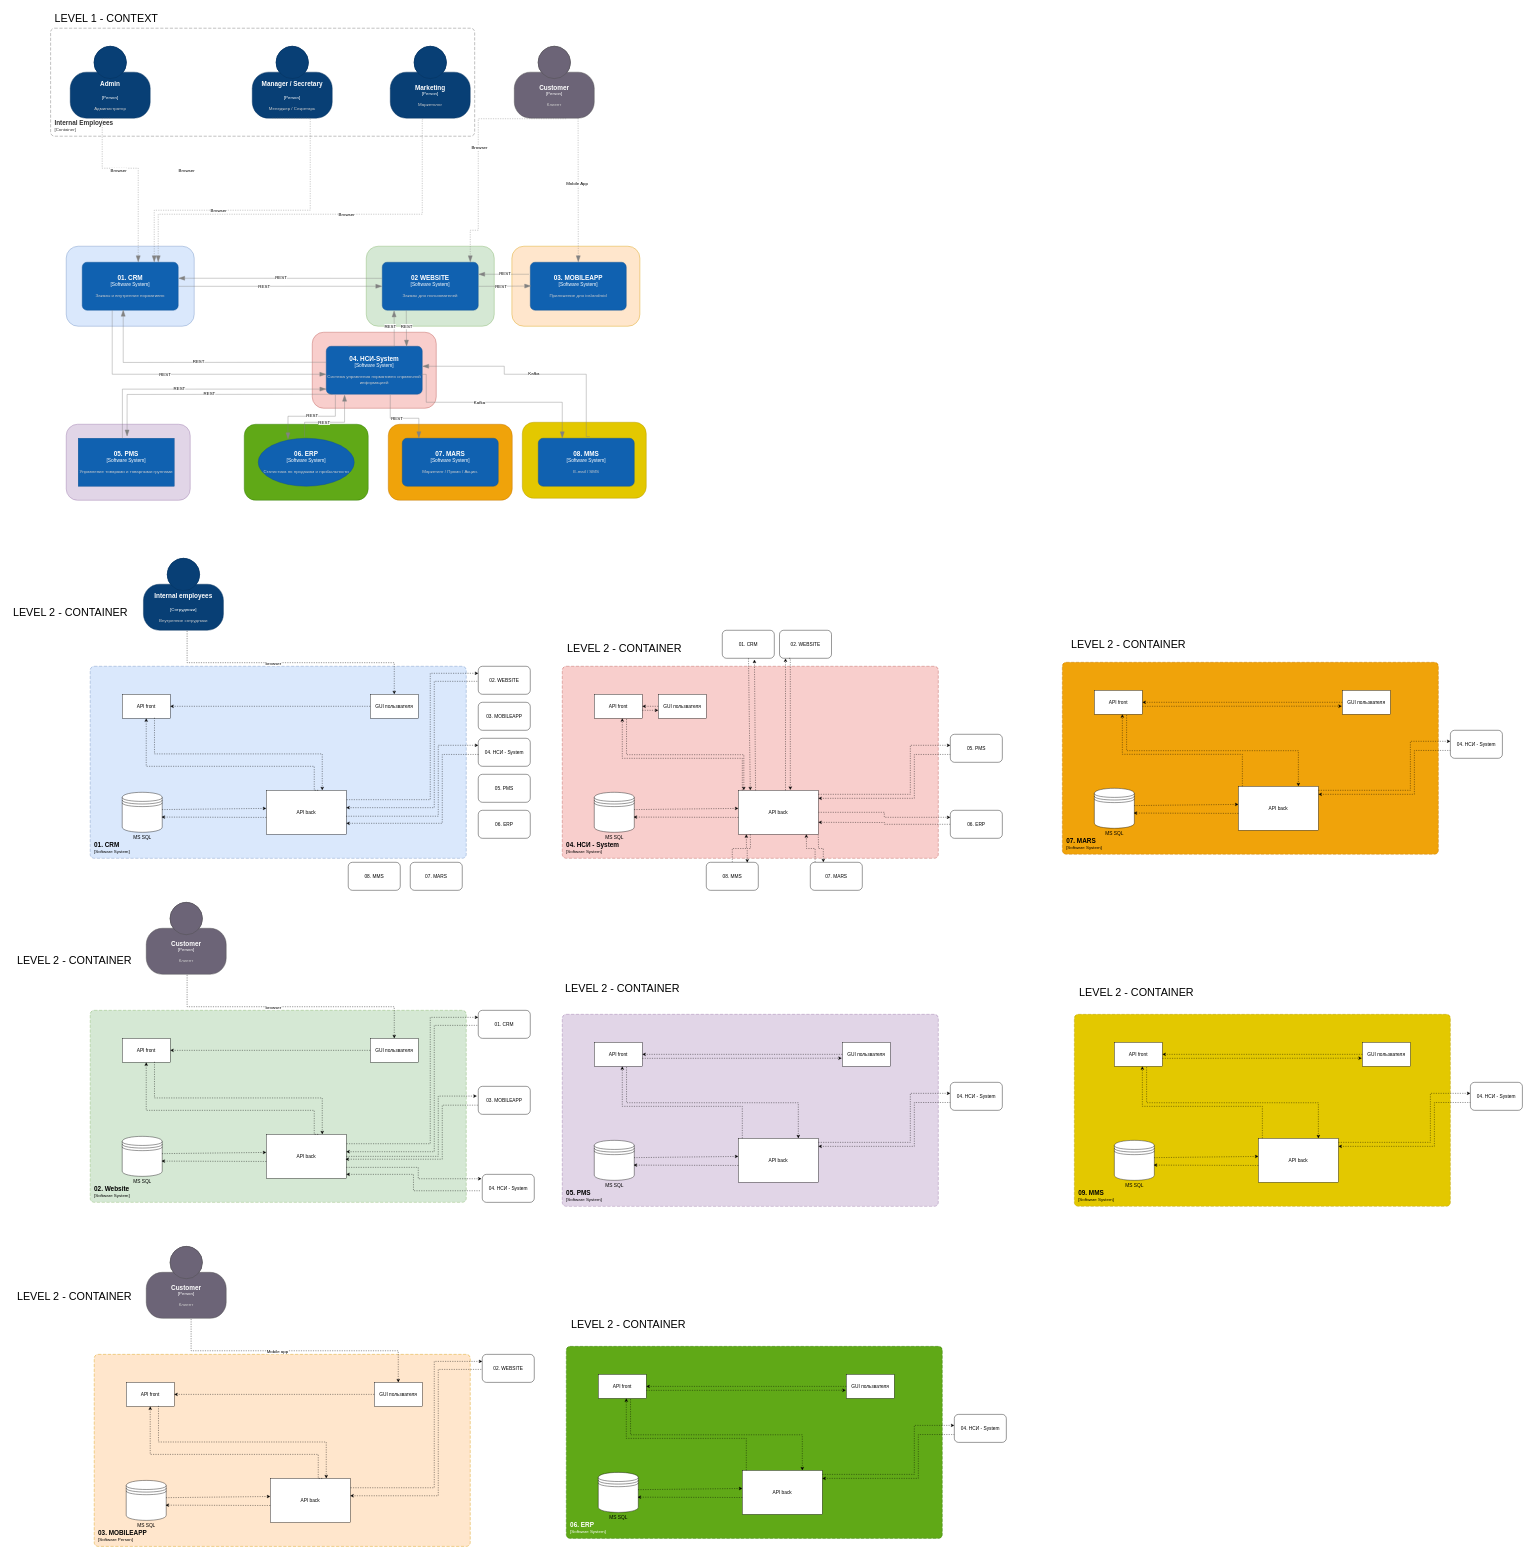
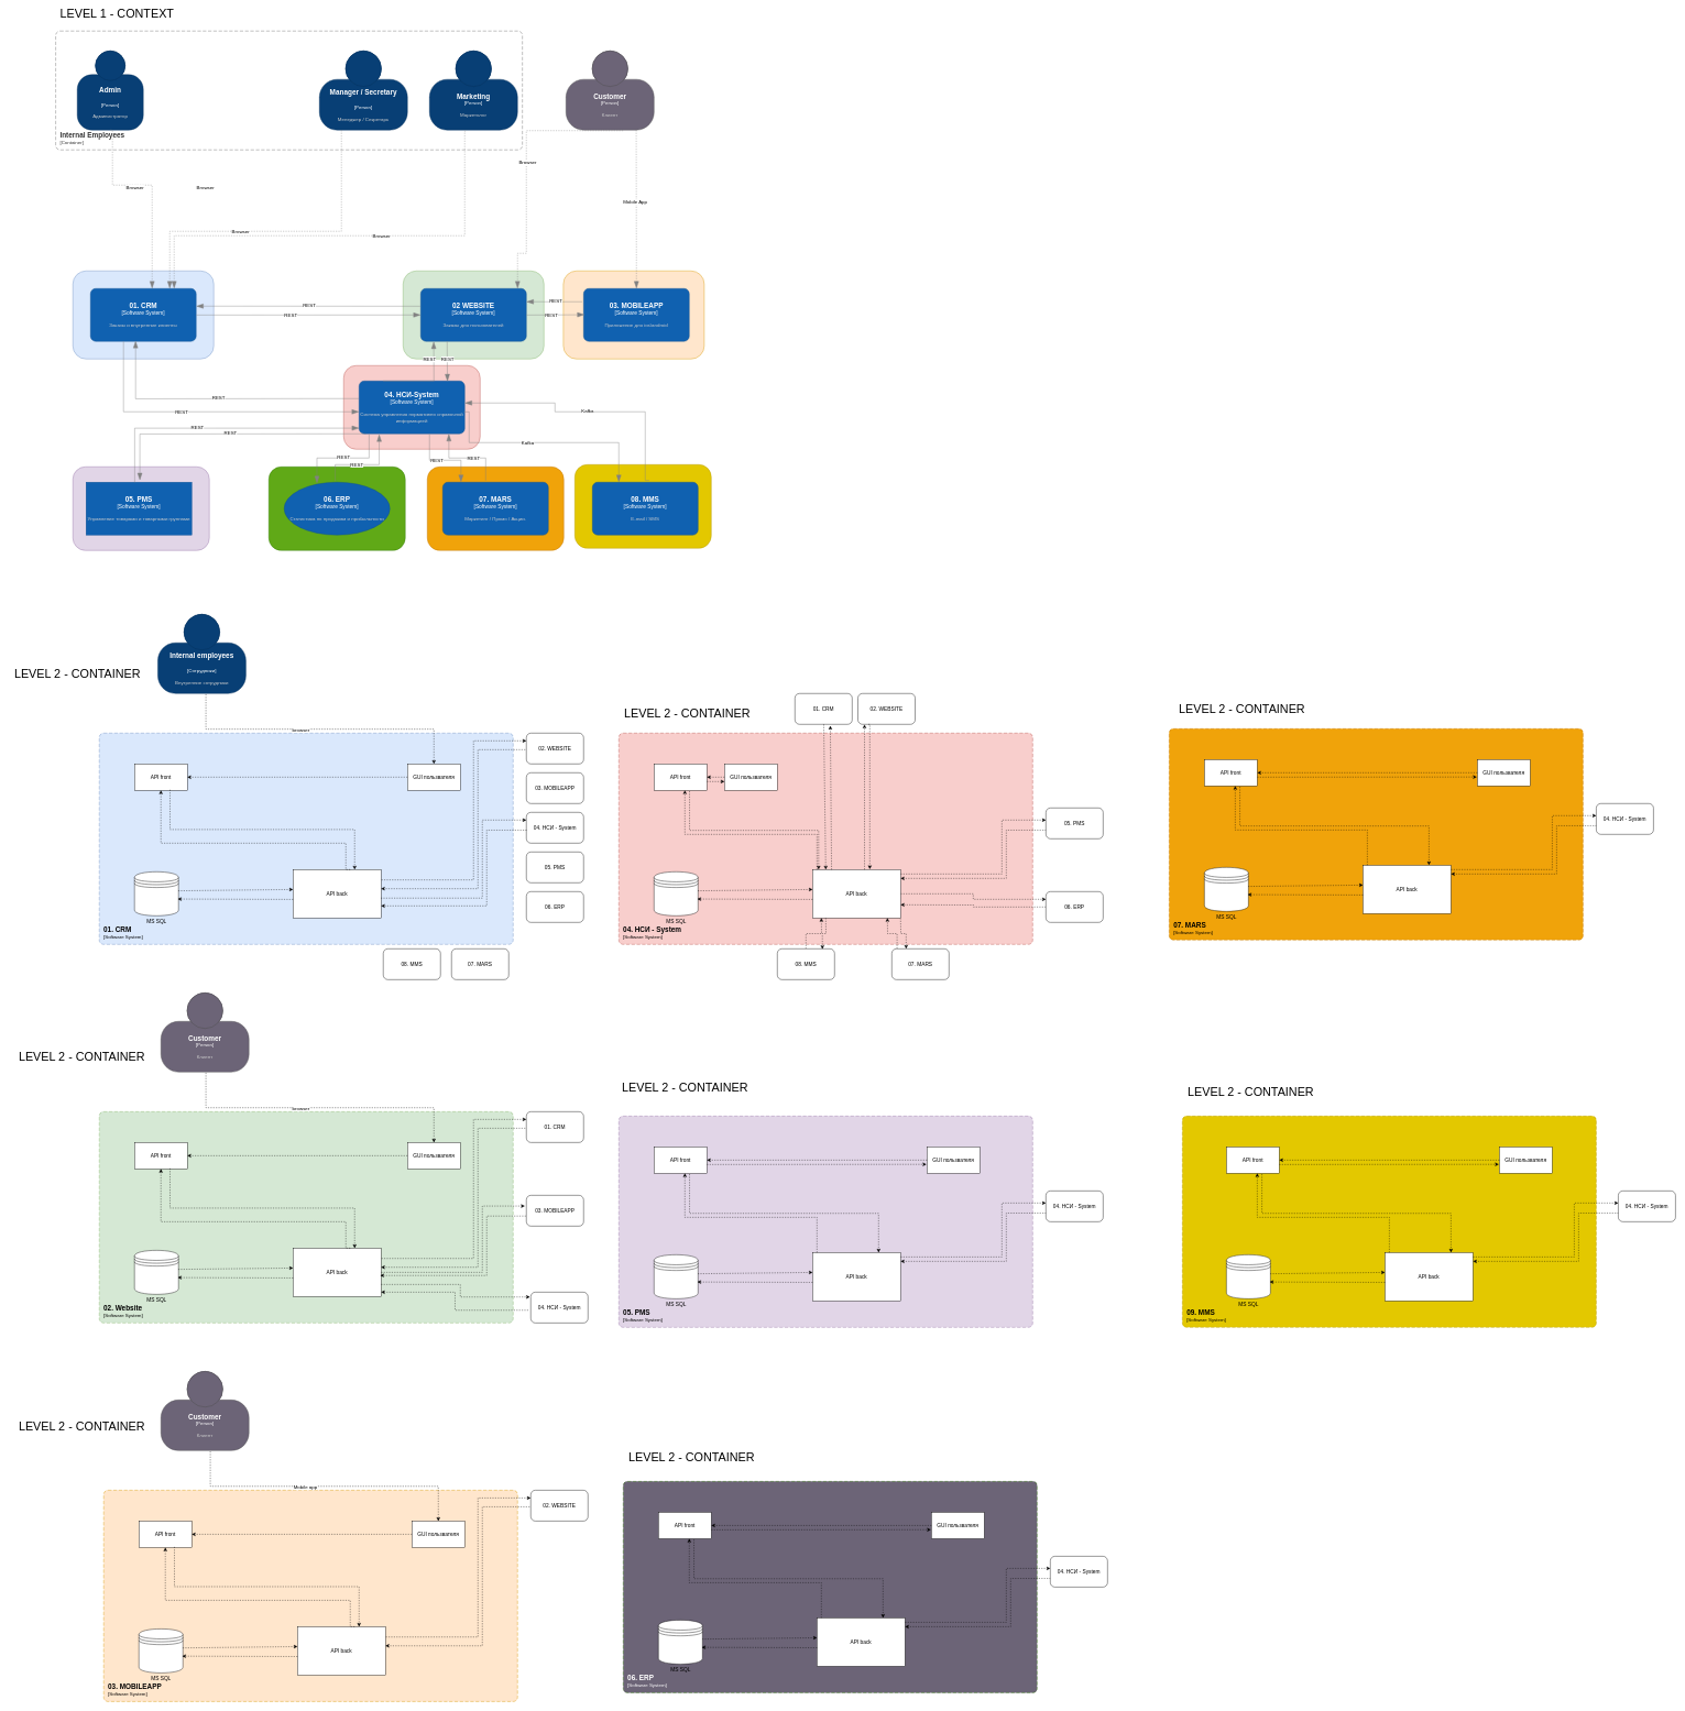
- <mxCell id="65" value="LEVEL 1 - CONTEXT" style="text;html=1;align=center;verticalAlign=middle;resizable=0;points=[];autosize=1;strokeColor=none;fillColor=none;fontSize=27;" vertex="1" parent="1"><mxGeometry x="125" y="20" width="280" height="50" as="geometry" /></mxCell>
+ <mxCell id="65" value="LEVEL 1 - CONTEXT" style="text;html=1;align=center;verticalAlign=middle;resizable=0;points=[];autosize=1;strokeColor=none;fillColor=none;fontSize=27;" vertex="1" parent="1"><mxGeometry x="125" y="5" width="280" height="50" as="geometry" /></mxCell>
- <mxCell id="10" value="&lt;font style=&quot;font-size: 16px&quot;&gt;&lt;b&gt;Admin&#10;&#10;&lt;/b&gt;&lt;/font&gt;&lt;div&gt;[Person]&lt;/div&gt;&lt;br&gt;&lt;div&gt;&lt;font style=&quot;font-size: 11px&quot;&gt;&lt;font color=&quot;#cccccc&quot;&gt;Администратор&lt;/font&gt;&lt;/div&gt;" style="html=1;fontSize=11;dashed=0;whiteSpace=wrap;fillColor=#083F75;strokeColor=#06315C;fontColor=#ffffff;shape=mxgraph.c4.person2;align=center;metaEdit=1;points=[[0.5,0,0],[1,0.5,0],[1,0.75,0],[0.75,1,0],[0.5,1,0],[0.25,1,0],[0,0.75,0],[0,0.5,0]];resizable=0;" parent="1" vertex="1"><mxGeometry x="175" y="115" width="200" height="180" as="geometry" /></mxCell>
+ <mxCell id="10" value="&lt;font style=&quot;font-size: 16px&quot;&gt;&lt;b&gt;Admin&#10;&#10;&lt;/b&gt;&lt;/font&gt;&lt;div&gt;[Person]&lt;/div&gt;&lt;br&gt;&lt;div&gt;&lt;font style=&quot;font-size: 11px&quot;&gt;&lt;font color=&quot;#cccccc&quot;&gt;Администратор&lt;/font&gt;&lt;/div&gt;" style="html=1;fontSize=11;dashed=0;whiteSpace=wrap;fillColor=#083F75;strokeColor=#06315C;fontColor=#ffffff;shape=mxgraph.c4.person2;align=center;metaEdit=1;points=[[0.5,0,0],[1,0.5,0],[1,0.75,0],[0.75,1,0],[0.5,1,0],[0.25,1,0],[0,0.75,0],[0,0.5,0]];resizable=0;" parent="1" vertex="1"><mxGeometry x="175" y="115" width="150" height="180" as="geometry" /></mxCell>
- <mxCell id="11" value="&lt;font style=&quot;font-size: 16px&quot;&gt;&lt;b&gt;Manager / Secretary&#10;&#10;&lt;/b&gt;&lt;/font&gt;&lt;div&gt;[Person]&lt;/div&gt;&lt;br&gt;&lt;div&gt;&lt;font style=&quot;font-size: 11px&quot;&gt;&lt;font color=&quot;#cccccc&quot;&gt;Менеджер / Секретарь&lt;/font&gt;&lt;/div&gt;" style="html=1;fontSize=11;dashed=0;whiteSpace=wrap;fillColor=#083F75;strokeColor=#06315C;fontColor=#ffffff;shape=mxgraph.c4.person2;align=center;metaEdit=1;points=[[0.5,0,0],[1,0.5,0],[1,0.75,0],[0.75,1,0],[0.5,1,0],[0.25,1,0],[0,0.75,0],[0,0.5,0]];resizable=0;" parent="1" vertex="1"><mxGeometry x="630" y="115" width="200" height="180" as="geometry" /></mxCell>
+ <mxCell id="11" value="&lt;font style=&quot;font-size: 16px&quot;&gt;&lt;b&gt;Manager / Secretary&#10;&#10;&lt;/b&gt;&lt;/font&gt;&lt;div&gt;[Person]&lt;/div&gt;&lt;br&gt;&lt;div&gt;&lt;font style=&quot;font-size: 11px&quot;&gt;&lt;font color=&quot;#cccccc&quot;&gt;Менеджер / Секретарь&lt;/font&gt;&lt;/div&gt;" style="html=1;fontSize=11;dashed=0;whiteSpace=wrap;fillColor=#083F75;strokeColor=#06315C;fontColor=#ffffff;shape=mxgraph.c4.person2;align=center;metaEdit=1;points=[[0.5,0,0],[1,0.5,0],[1,0.75,0],[0.75,1,0],[0.5,1,0],[0.25,1,0],[0,0.75,0],[0,0.5,0]];resizable=0;" parent="1" vertex="1"><mxGeometry x="725" y="115" width="200" height="180" as="geometry" /></mxCell>
- <mxCell id="14" value="&lt;font style=&quot;font-size: 16px&quot;&gt;&lt;b&gt;01. CRM&lt;/b&gt;&lt;/font&gt;&lt;div&gt;[Software System]&lt;/div&gt;&lt;br&gt;&lt;div&gt;&lt;font style=&quot;font-size: 11px&quot;&gt;&lt;font color=&quot;#cccccc&quot;&gt;Заказы и внутренние нормативно&lt;/font&gt;&lt;/div&gt;" style="rounded=1;whiteSpace=wrap;html=1;labelBackgroundColor=none;fillColor=#1061B0;fontColor=#ffffff;align=center;arcSize=10;strokeColor=#0D5091;metaEdit=1;resizable=0;points=[[0.25,0,0],[0.5,0,0],[0.75,0,0],[1,0.25,0],[1,0.5,0],[1,0.75,0],[0.75,1,0],[0.5,1,0],[0.25,1,0],[0,0.75,0],[0,0.5,0],[0,0.25,0]];" parent="1" vertex="1"><mxGeometry x="205" y="655" width="240" height="120" as="geometry" /></mxCell>
+ <mxCell id="14" value="&lt;font style=&quot;font-size: 16px&quot;&gt;&lt;b&gt;01. CRM&lt;/b&gt;&lt;/font&gt;&lt;div&gt;[Software System]&lt;/div&gt;&lt;br&gt;&lt;div&gt;&lt;font style=&quot;font-size: 11px&quot;&gt;&lt;font color=&quot;#cccccc&quot;&gt;Заказы и внутренние клиенты&lt;/font&gt;&lt;/div&gt;" style="rounded=1;whiteSpace=wrap;html=1;labelBackgroundColor=none;fillColor=#1061B0;fontColor=#ffffff;align=center;arcSize=10;strokeColor=#0D5091;metaEdit=1;resizable=0;points=[[0.25,0,0],[0.5,0,0],[0.75,0,0],[1,0.25,0],[1,0.5,0],[1,0.75,0],[0.75,1,0],[0.5,1,0],[0.25,1,0],[0,0.75,0],[0,0.5,0],[0,0.25,0]];" parent="1" vertex="1"><mxGeometry x="205" y="655" width="240" height="120" as="geometry" /></mxCell>
+ <mxCell id="61" value="" style="endArrow=blockThin;html=1;fontSize=10;fontColor=#404040;strokeWidth=1;endFill=1;strokeColor=#828282;elbow=vertical;metaEdit=1;endSize=14;startSize=14;jumpStyle=arc;jumpSize=16;rounded=0;edgeStyle=orthogonalEdgeStyle;entryX=0.85;entryY=1.003;entryDx=0;entryDy=0;entryPerimeter=0;exitX=0.407;exitY=-0.028;exitDx=0;exitDy=0;exitPerimeter=0;" edge="1" parent="1" source="20" target="16"><mxGeometry width="240" relative="1" as="geometry"><mxPoint x="1065" y="1075.92" as="sourcePoint" /><mxPoint x="1197.16" y="1075" as="targetPoint" /></mxGeometry></mxCell>
+ <mxCell id="62" value="REST" style="edgeLabel;html=1;align=center;verticalAlign=middle;resizable=0;points=[];" vertex="1" connectable="0" parent="61"><mxGeometry x="-0.162" y="1" relative="1" as="geometry"><mxPoint as="offset" /></mxGeometry></mxCell>
- <mxCell id="172" value="&lt;font style=&quot;font-size: 16px&quot;&gt;&lt;b&gt;&lt;div style=&quot;text-align: left&quot;&gt;06. ERP&lt;/div&gt;&lt;/b&gt;&lt;/font&gt;&lt;div style=&quot;text-align: left&quot;&gt;[Software System]&lt;/div&gt;" style="rounded=1;fontSize=11;whiteSpace=wrap;html=1;dashed=1;arcSize=20;fillColor=#60a917;strokeColor=#2D7600;labelBackgroundColor=none;align=left;verticalAlign=bottom;labelBorderColor=none;spacingTop=0;spacing=10;dashPattern=8 4;metaEdit=1;rotatable=0;perimeter=rectanglePerimeter;noLabel=0;labelPadding=0;allowArrows=0;connectable=0;expand=0;recursiveResize=0;editable=1;pointerEvents=0;absoluteArcSize=1;points=[[0.25,0,0],[0.5,0,0],[0.75,0,0],[1,0.25,0],[1,0.5,0],[1,0.75,0],[0.75,1,0],[0.5,1,0],[0.25,1,0],[0,0.75,0],[0,0.5,0],[0,0.25,0]];fontColor=#ffffff;" vertex="1" parent="1"><mxGeometry x="1415" y="3365" width="940" height="480" as="geometry" /></mxCell>
+ <mxCell id="172" value="&lt;font style=&quot;font-size: 16px&quot;&gt;&lt;b&gt;&lt;div style=&quot;text-align: left&quot;&gt;06. ERP&lt;/div&gt;&lt;/b&gt;&lt;/font&gt;&lt;div style=&quot;text-align: left&quot;&gt;[Software System]&lt;/div&gt;" style="rounded=1;fontSize=11;whiteSpace=wrap;html=1;dashed=1;arcSize=20;fillColor=#6c6477;strokeColor=#2D7600;labelBackgroundColor=none;align=left;verticalAlign=bottom;labelBorderColor=none;spacingTop=0;spacing=10;dashPattern=8 4;metaEdit=1;rotatable=0;perimeter=rectanglePerimeter;noLabel=0;labelPadding=0;allowArrows=0;connectable=0;expand=0;recursiveResize=0;editable=1;pointerEvents=0;absoluteArcSize=1;points=[[0.25,0,0],[0.5,0,0],[0.75,0,0],[1,0.25,0],[1,0.5,0],[1,0.75,0],[0.75,1,0],[0.5,1,0],[0.25,1,0],[0,0.75,0],[0,0.5,0],[0,0.25,0]];fontColor=#ffffff;" vertex="1" parent="1"><mxGeometry x="1415" y="3365" width="940" height="480" as="geometry" /></mxCell>
- <mxCell id="113" value="&lt;font style=&quot;font-size: 16px&quot;&gt;&lt;b&gt;&lt;div style=&quot;text-align: left&quot;&gt;03. MOBILEAPP&lt;/div&gt;&lt;/b&gt;&lt;/font&gt;&lt;div style=&quot;text-align: left&quot;&gt;[Software Person]&lt;/div&gt;" style="rounded=1;fontSize=11;whiteSpace=wrap;html=1;dashed=1;arcSize=20;fillColor=#ffe6cc;strokeColor=#d79b00;labelBackgroundColor=none;align=left;verticalAlign=bottom;labelBorderColor=none;spacingTop=0;spacing=10;dashPattern=8 4;metaEdit=1;rotatable=0;perimeter=rectanglePerimeter;noLabel=0;labelPadding=0;allowArrows=0;connectable=0;expand=0;recursiveResize=0;editable=1;pointerEvents=0;absoluteArcSize=1;points=[[0.25,0,0],[0.5,0,0],[0.75,0,0],[1,0.25,0],[1,0.5,0],[1,0.75,0],[0.75,1,0],[0.5,1,0],[0.25,1,0],[0,0.75,0],[0,0.5,0],[0,0.25,0]];" vertex="1" parent="1"><mxGeometry x="235" y="3385" width="940" height="480" as="geometry" /></mxCell>
+ <mxCell id="113" value="&lt;font style=&quot;font-size: 16px&quot;&gt;&lt;b&gt;&lt;div style=&quot;text-align: left&quot;&gt;03. MOBILEAPP&lt;/div&gt;&lt;/b&gt;&lt;/font&gt;&lt;div style=&quot;text-align: left&quot;&gt;[Software System]&lt;/div&gt;" style="rounded=1;fontSize=11;whiteSpace=wrap;html=1;dashed=1;arcSize=20;fillColor=#ffe6cc;strokeColor=#d79b00;labelBackgroundColor=none;align=left;verticalAlign=bottom;labelBorderColor=none;spacingTop=0;spacing=10;dashPattern=8 4;metaEdit=1;rotatable=0;perimeter=rectanglePerimeter;noLabel=0;labelPadding=0;allowArrows=0;connectable=0;expand=0;recursiveResize=0;editable=1;pointerEvents=0;absoluteArcSize=1;points=[[0.25,0,0],[0.5,0,0],[0.75,0,0],[1,0.25,0],[1,0.5,0],[1,0.75,0],[0.75,1,0],[0.5,1,0],[0.25,1,0],[0,0.75,0],[0,0.5,0],[0,0.25,0]];" vertex="1" parent="1"><mxGeometry x="235" y="3385" width="940" height="480" as="geometry" /></mxCell>
